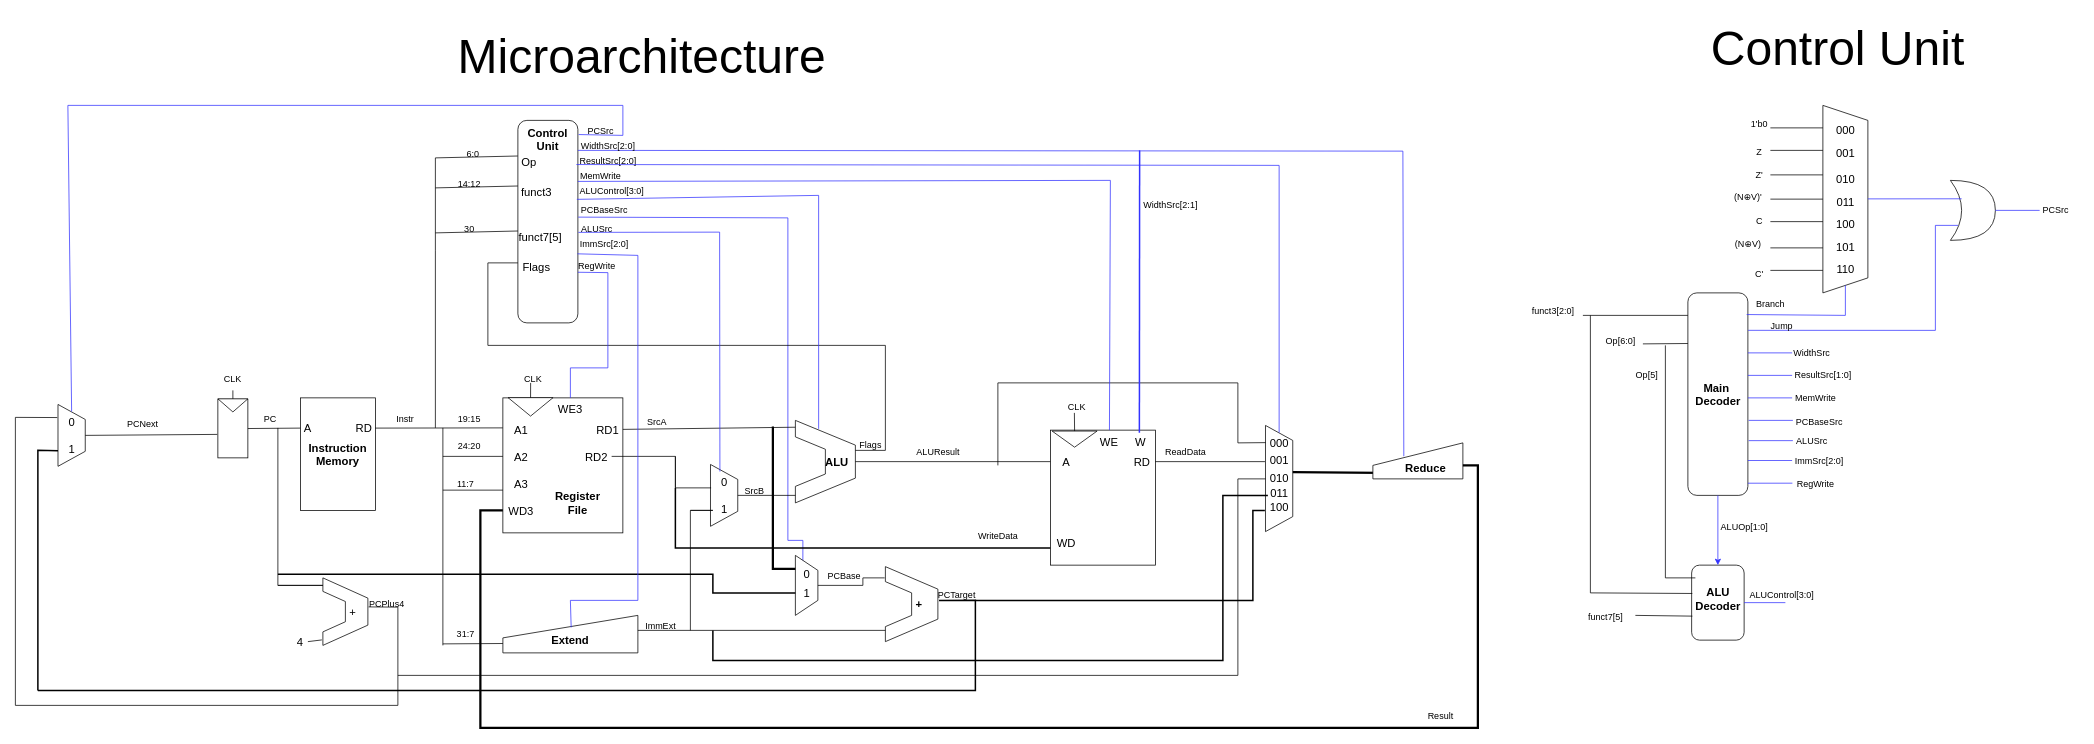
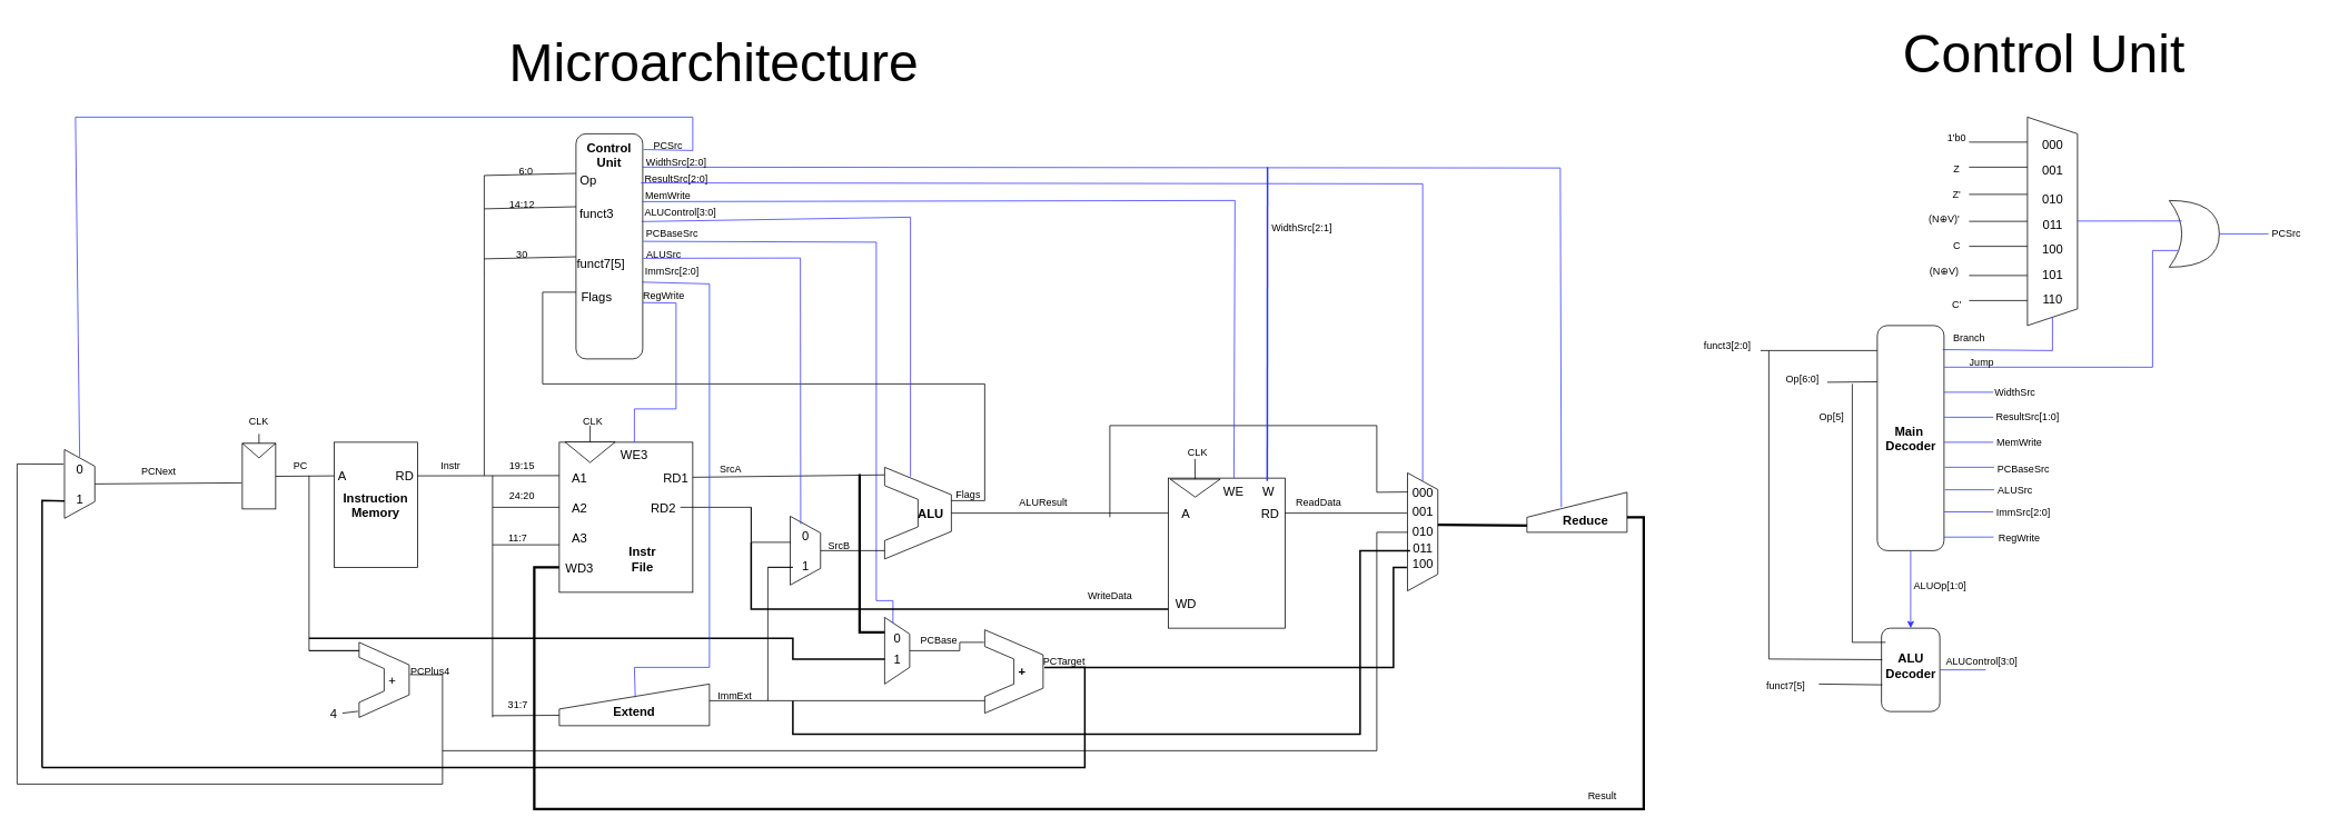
- <mxCell id="37" value="&lt;font style=&quot;font-size: 15px;&quot;&gt;&lt;b&gt;Register File&lt;/b&gt;&lt;/font&gt;" style="text;html=1;align=center;verticalAlign=middle;whiteSpace=wrap;rounded=0;" vertex="1" parent="27"><mxGeometry x="70" y="120" width="60" height="40" as="geometry" /></mxCell>
+ <mxCell id="37" value="&lt;font style=&quot;font-size: 15px;&quot;&gt;&lt;b&gt;Instr File&lt;/b&gt;&lt;/font&gt;" style="text;html=1;align=center;verticalAlign=middle;whiteSpace=wrap;rounded=0;" vertex="1" parent="27"><mxGeometry x="70" y="120" width="60" height="40" as="geometry" /></mxCell>
